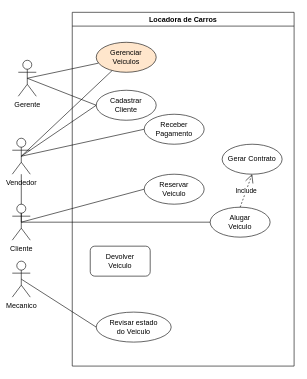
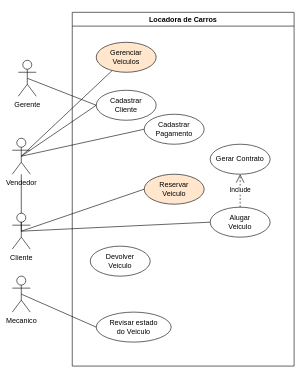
- <mxCell id="9" style="rounded=0;orthogonalLoop=1;jettySize=auto;html=1;exitX=0.5;exitY=0.5;exitDx=0;exitDy=0;exitPerimeter=0;endArrow=none;startFill=0;" edge="1" parent="1" source="11" target="16"><mxGeometry relative="1" as="geometry" /></mxCell>
- <mxCell id="17" value="Receber&lt;div&gt;Pagamento&lt;/div&gt;" style="ellipse;whiteSpace=wrap;html=1;" vertex="1" parent="14"><mxGeometry x="120" y="170" width="100" height="50" as="geometry" /></mxCell>
+ <mxCell id="17" value="Cadastrar&lt;div&gt;Pagamento&lt;/div&gt;" style="ellipse;whiteSpace=wrap;html=1;" vertex="1" parent="14"><mxGeometry x="120" y="170" width="100" height="50" as="geometry" /></mxCell>
- <mxCell id="18" value="Gerar Contrato" style="ellipse;whiteSpace=wrap;html=1;" vertex="1" parent="14"><mxGeometry x="250" y="220" width="100" height="50" as="geometry" /></mxCell>
+ <mxCell id="18" value="Gerar Contrato" style="ellipse;whiteSpace=wrap;html=1;" vertex="1" parent="14"><mxGeometry x="230" y="220" width="100" height="50" as="geometry" /></mxCell>
- <mxCell id="19" value="Reservar&lt;div&gt;Veiculo&lt;/div&gt;" style="ellipse;whiteSpace=wrap;html=1;" vertex="1" parent="14"><mxGeometry x="120" y="270" width="100" height="50" as="geometry" /></mxCell>
+ <mxCell id="19" value="Reservar&lt;div&gt;Veiculo&lt;/div&gt;" style="ellipse;whiteSpace=wrap;html=1;fillColor=#ffe6cc;" vertex="1" parent="14"><mxGeometry x="120" y="270" width="100" height="50" as="geometry" /></mxCell>
- <mxCell id="5" value="Cliente" style="shape=umlActor;verticalLabelPosition=bottom;verticalAlign=top;html=1;" vertex="1" parent="1"><mxGeometry x="20" y="340" width="30" height="60" as="geometry" /></mxCell>
+ <mxCell id="5" value="Cliente" style="shape=umlActor;verticalLabelPosition=bottom;verticalAlign=top;html=1;" vertex="1" parent="1"><mxGeometry x="20" y="355" width="30" height="60" as="geometry" /></mxCell>
- <mxCell id="21" value="Devolver&lt;div&gt;Veiculo&lt;/div&gt;" style="whiteSpace=wrap;html=1;rounded=1;" vertex="1" parent="14"><mxGeometry x="30" y="390" width="100" height="50" as="geometry" /></mxCell>
+ <mxCell id="21" value="Devolver&lt;div&gt;Veiculo&lt;/div&gt;" style="ellipse;whiteSpace=wrap;html=1;" vertex="1" parent="14"><mxGeometry x="30" y="390" width="100" height="50" as="geometry" /></mxCell>
- <mxCell id="13" value="Mecanico" style="shape=umlActor;verticalLabelPosition=bottom;verticalAlign=top;html=1;" vertex="1" parent="1"><mxGeometry x="20" y="435" width="30" height="60" as="geometry" /></mxCell>
+ <mxCell id="13" value="Mecanico" style="shape=umlActor;verticalLabelPosition=bottom;verticalAlign=top;html=1;" vertex="1" parent="1"><mxGeometry x="20" y="460" width="30" height="60" as="geometry" /></mxCell>
